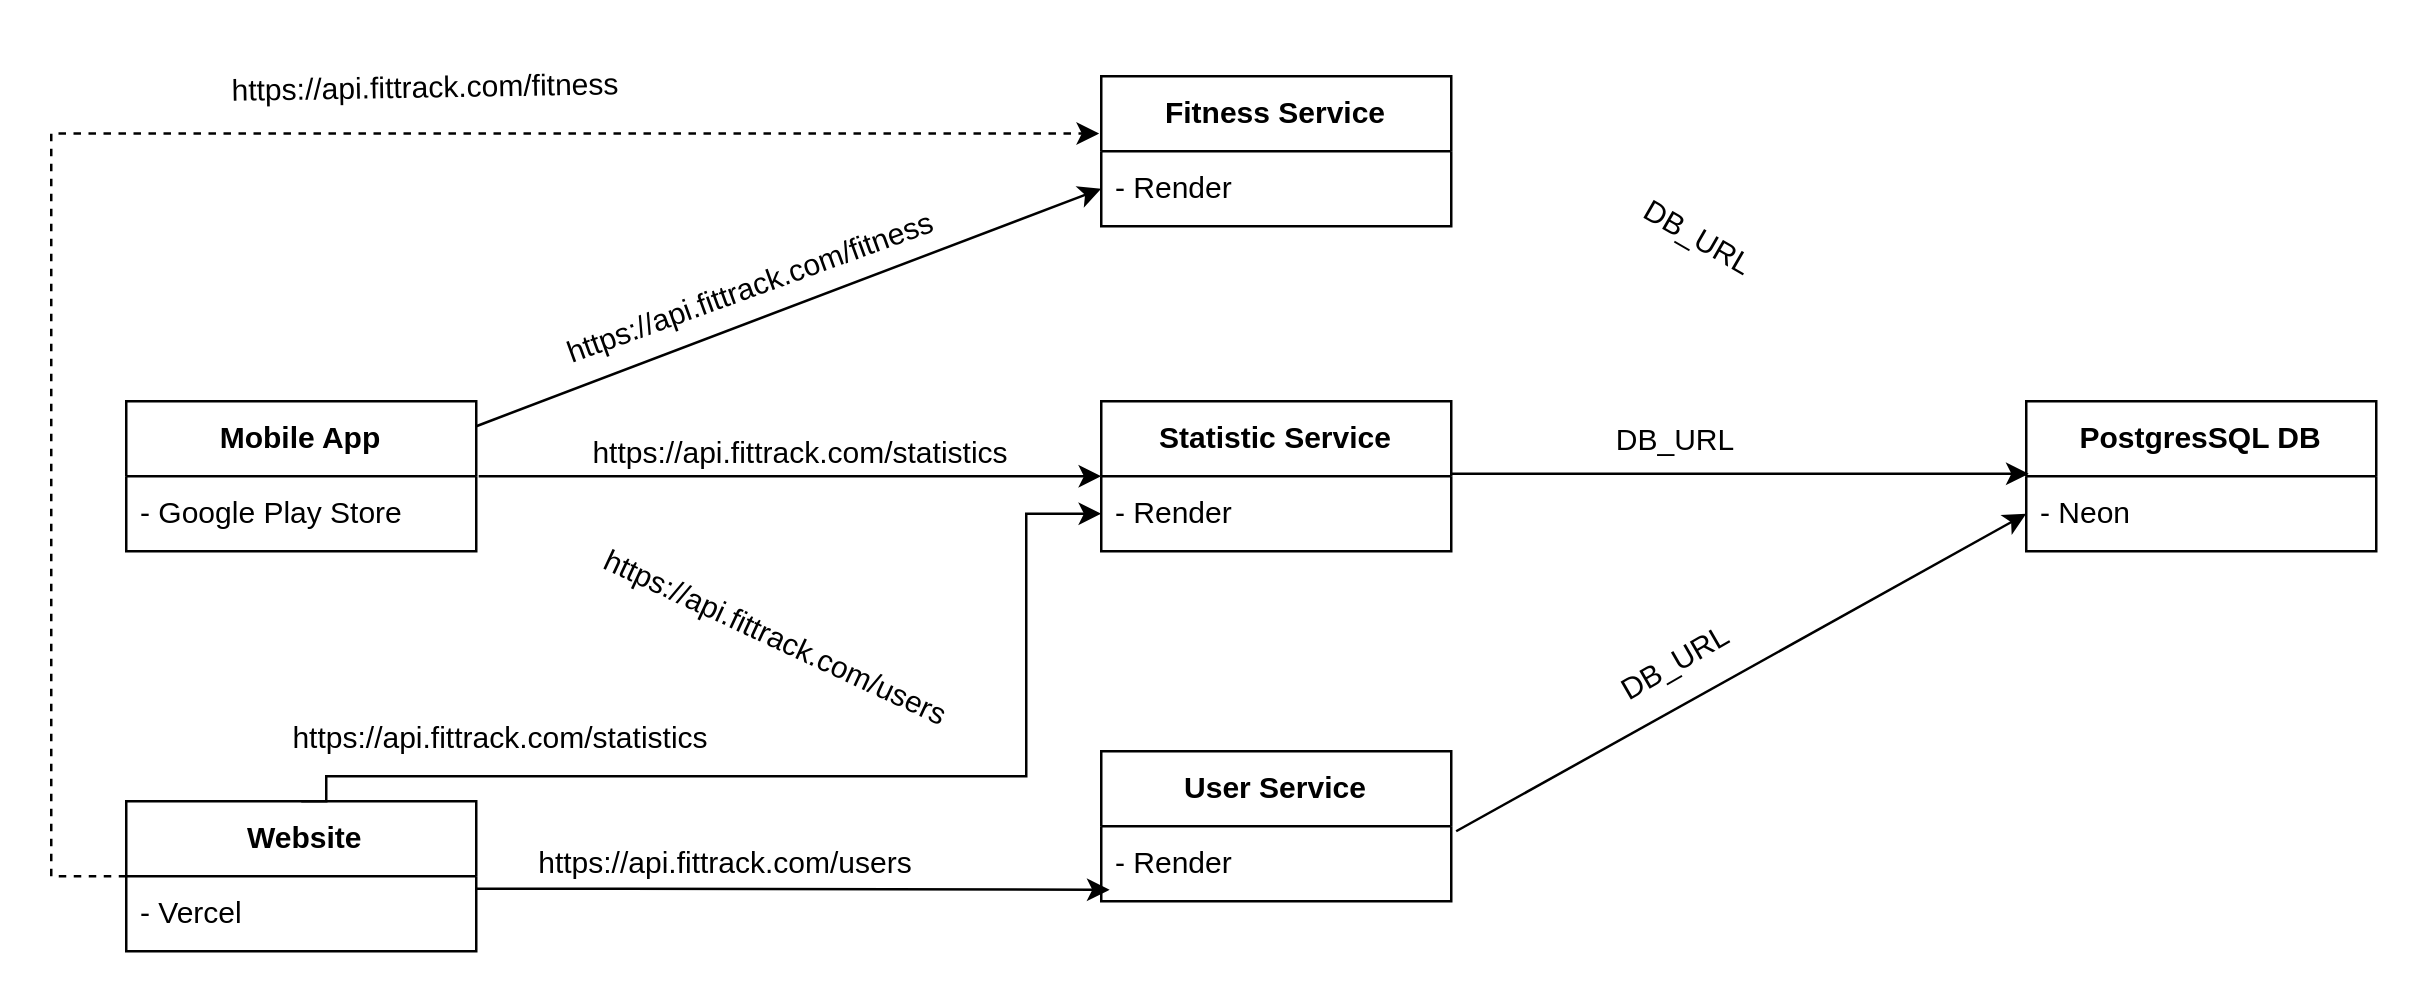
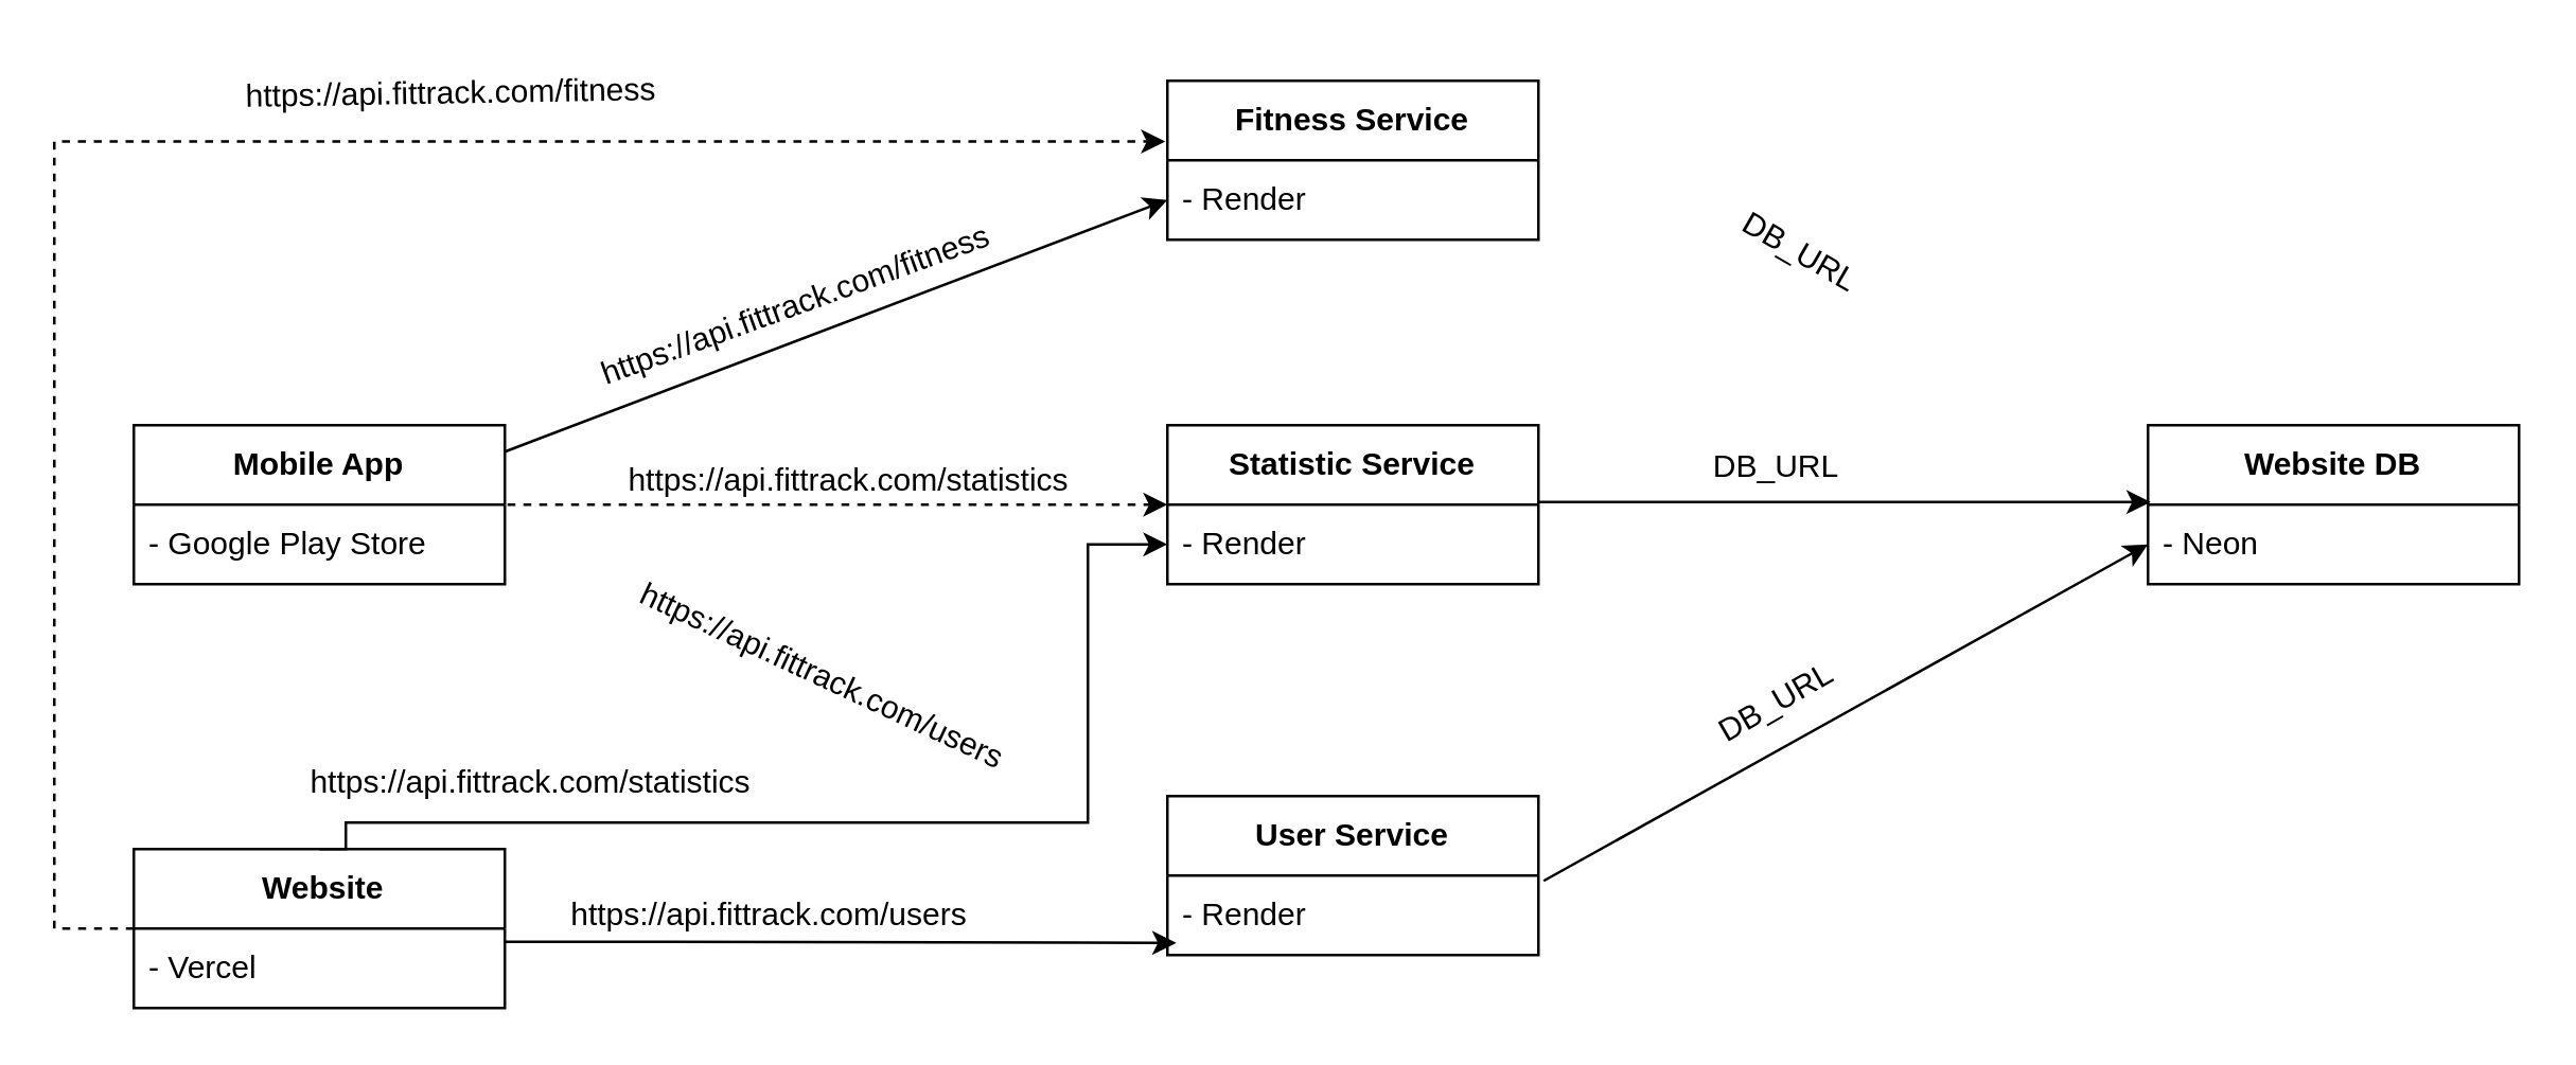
- <mxCell id="15" value="&lt;b&gt;PostgresSQL DB&lt;/b&gt;" style="swimlane;fontStyle=0;childLayout=stackLayout;horizontal=1;startSize=30;horizontalStack=0;resizeParent=1;resizeParentMax=0;resizeLast=0;collapsible=1;marginBottom=0;whiteSpace=wrap;html=1;" vertex="1" parent="1"><mxGeometry x="810" y="160" width="140" height="60" as="geometry" /></mxCell>
+ <mxCell id="15" value="&lt;b&gt;Website DB&lt;/b&gt;" style="swimlane;fontStyle=0;childLayout=stackLayout;horizontal=1;startSize=30;horizontalStack=0;resizeParent=1;resizeParentMax=0;resizeLast=0;collapsible=1;marginBottom=0;whiteSpace=wrap;html=1;" vertex="1" parent="1"><mxGeometry x="810" y="160" width="140" height="60" as="geometry" /></mxCell>
- <mxCell id="12" value="" style="endArrow=classic;html=1;rounded=0;exitX=1.007;exitY=0;exitDx=0;exitDy=0;exitPerimeter=0;" edge="1" parent="1" source="3" target="6"><mxGeometry width="50" height="50" relative="1" as="geometry"><mxPoint x="260" y="210" as="sourcePoint" /><mxPoint x="310" y="160" as="targetPoint" /></mxGeometry></mxCell>
+ <mxCell id="12" value="" style="endArrow=classic;html=1;rounded=0;exitX=1.007;exitY=0;exitDx=0;exitDy=0;exitPerimeter=0;dashed=1;" edge="1" parent="1" source="3" target="6"><mxGeometry width="50" height="50" relative="1" as="geometry"><mxPoint x="260" y="210" as="sourcePoint" /><mxPoint x="310" y="160" as="targetPoint" /></mxGeometry></mxCell>
